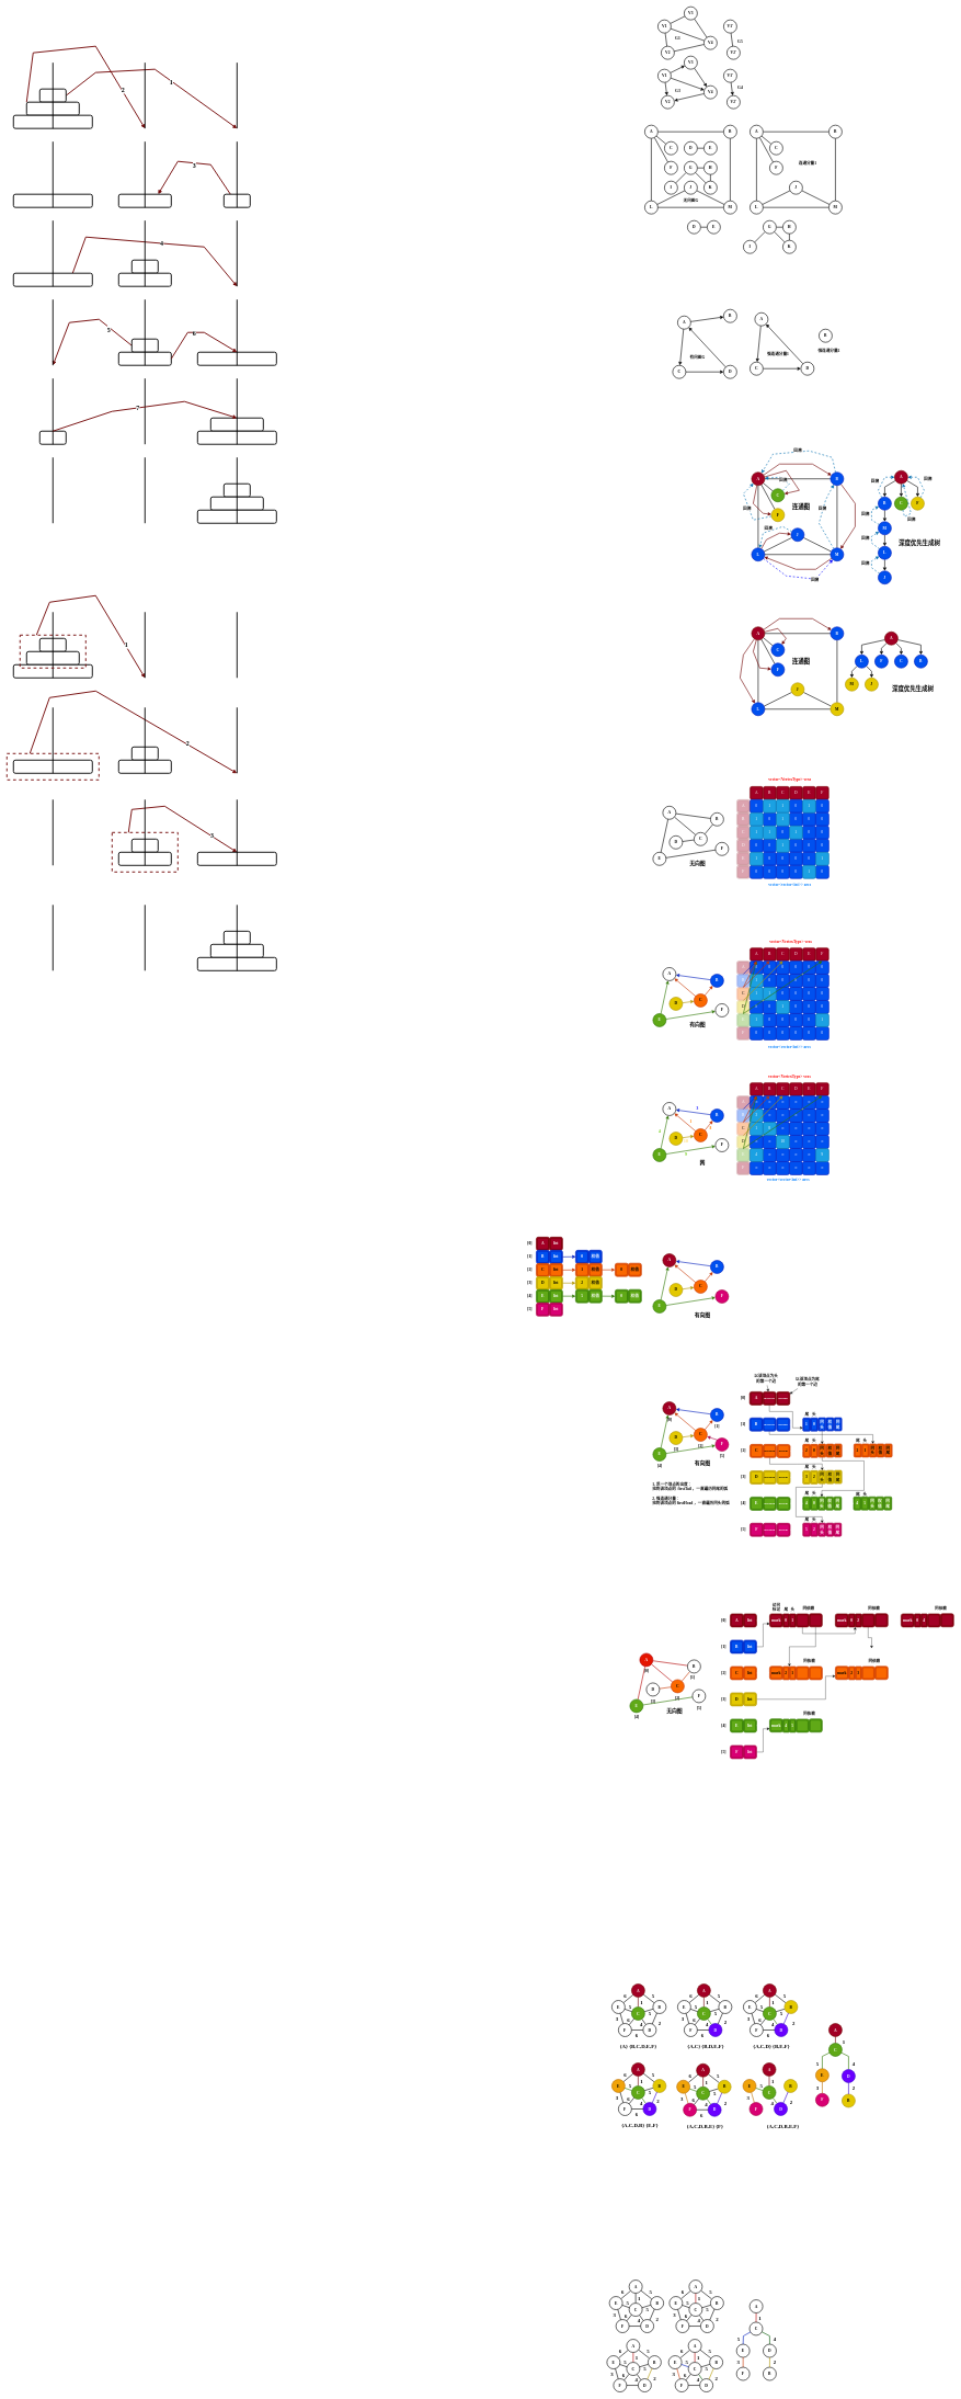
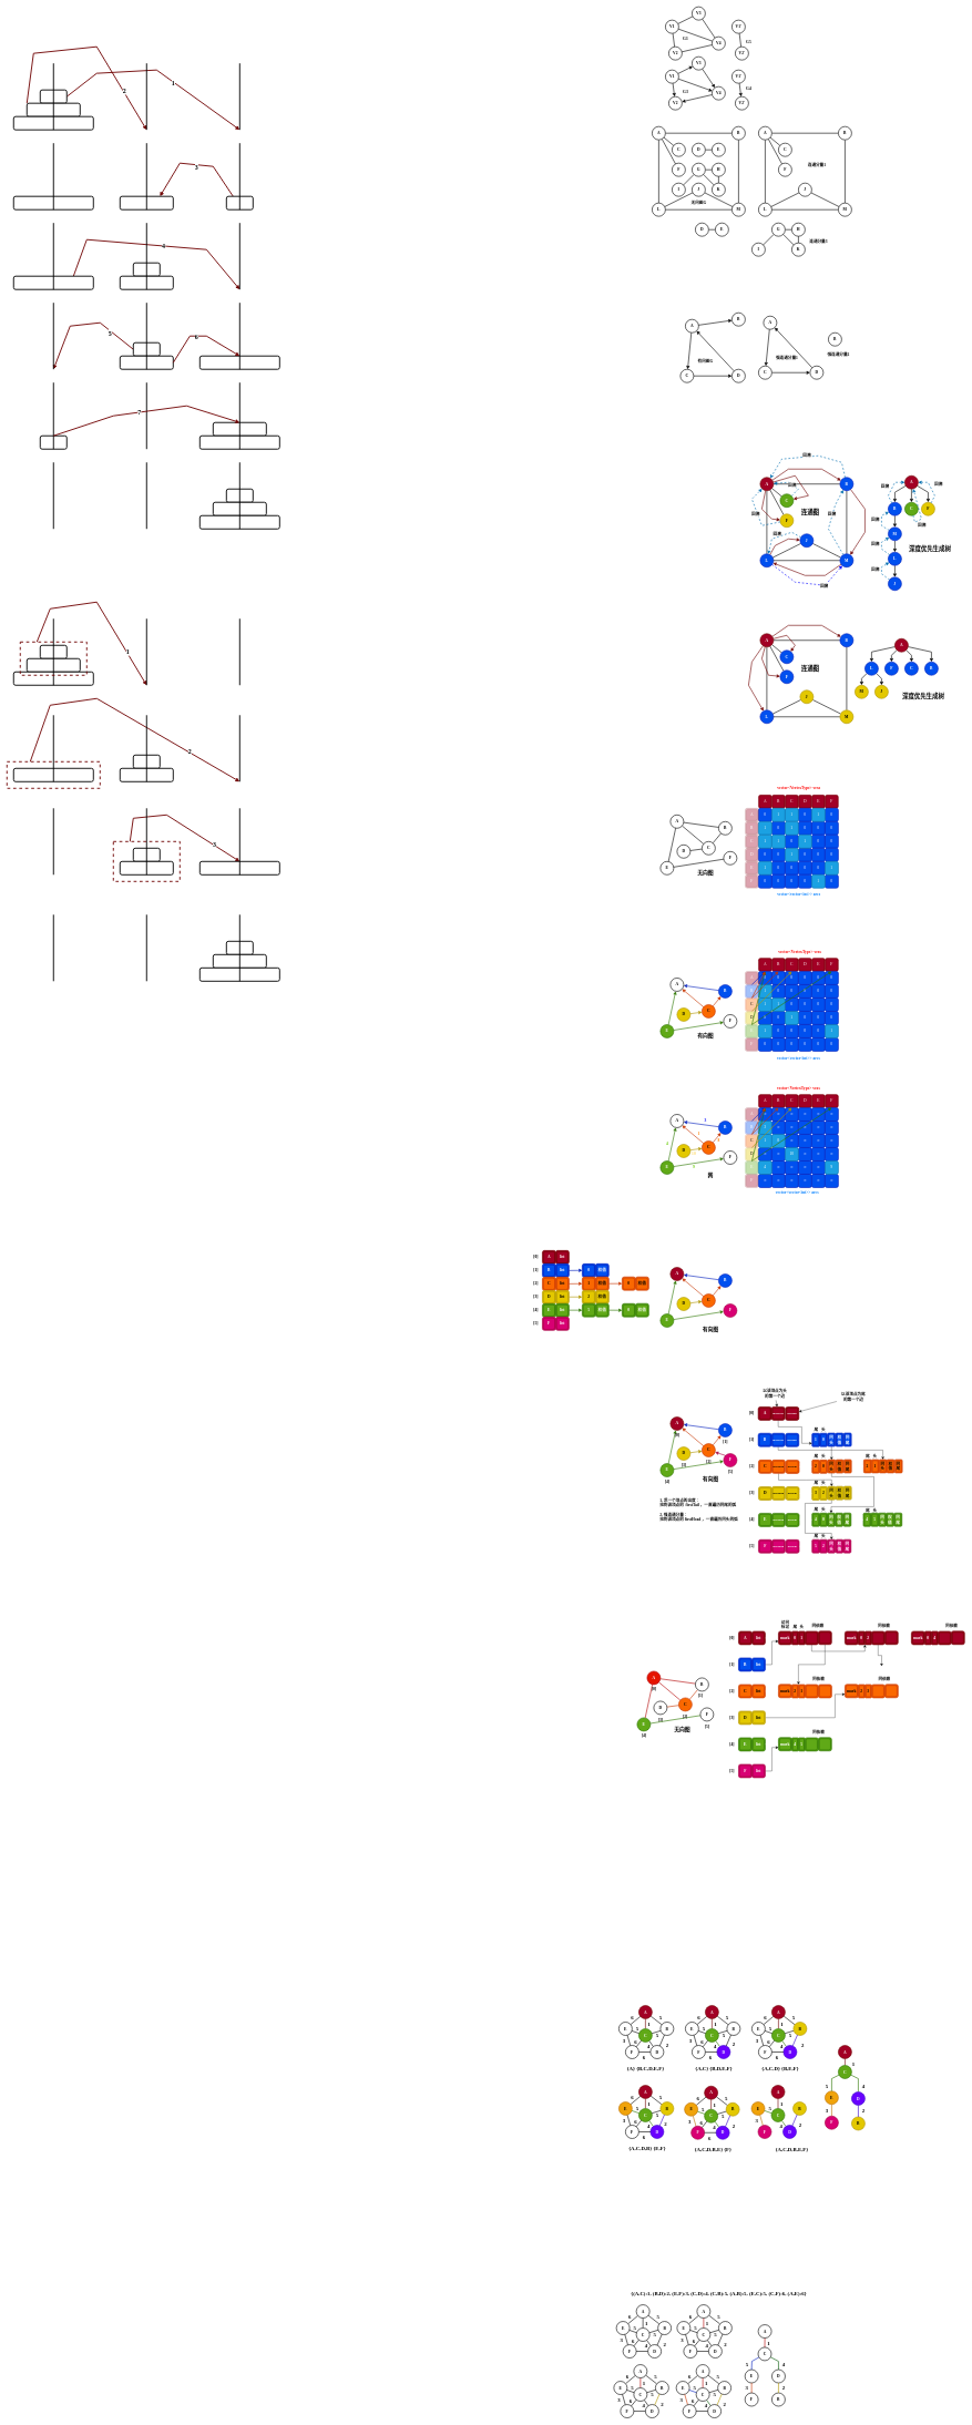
+ <mxCell id="173" value="连通分量3" style="text;html=1;align=center;verticalAlign=middle;resizable=0;points=[];autosize=1;strokeColor=none;fillColor=none;fontFamily=Comic Sans MS;fontStyle=1" parent="1" vertex="1"><mxGeometry x="2420" y="710" width="80" height="30" as="geometry" /></mxCell>
- <mxCell id="643" value="&lt;font face=&quot;Comic Sans MS&quot;&gt;&lt;b&gt;以该顶点为尾&lt;br&gt;的第一个边&lt;/b&gt;&lt;/font&gt;" style="text;html=1;align=center;verticalAlign=middle;resizable=0;points=[];autosize=1;strokeColor=none;fillColor=none;" vertex="1" parent="1"><mxGeometry x="2405" y="4180" width="100" height="40" as="geometry" /></mxCell>
+ <mxCell id="643" value="&lt;font face=&quot;Comic Sans MS&quot;&gt;&lt;b&gt;以该顶点为尾&lt;br&gt;的第一个边&lt;/b&gt;&lt;/font&gt;" style="text;html=1;align=center;verticalAlign=middle;resizable=0;points=[];autosize=1;strokeColor=none;fillColor=none;" vertex="1" parent="1"><mxGeometry x="2515" y="4180" width="100" height="40" as="geometry" /></mxCell>
+ <mxCell id="928" value="{(A,C):1, (B,D):2, (E,F):3, (C,D):4, (C,B):5, (A,B):5, (E,C):5, (C,F):6, (A,E):6}" style="text;html=1;align=center;verticalAlign=middle;resizable=0;points=[];autosize=1;strokeColor=none;fillColor=none;fontFamily=Comic Sans MS;fontStyle=1;fontSize=16;" vertex="1" parent="1"><mxGeometry x="1835" y="6880" width="650" height="30" as="geometry" /></mxCell>
